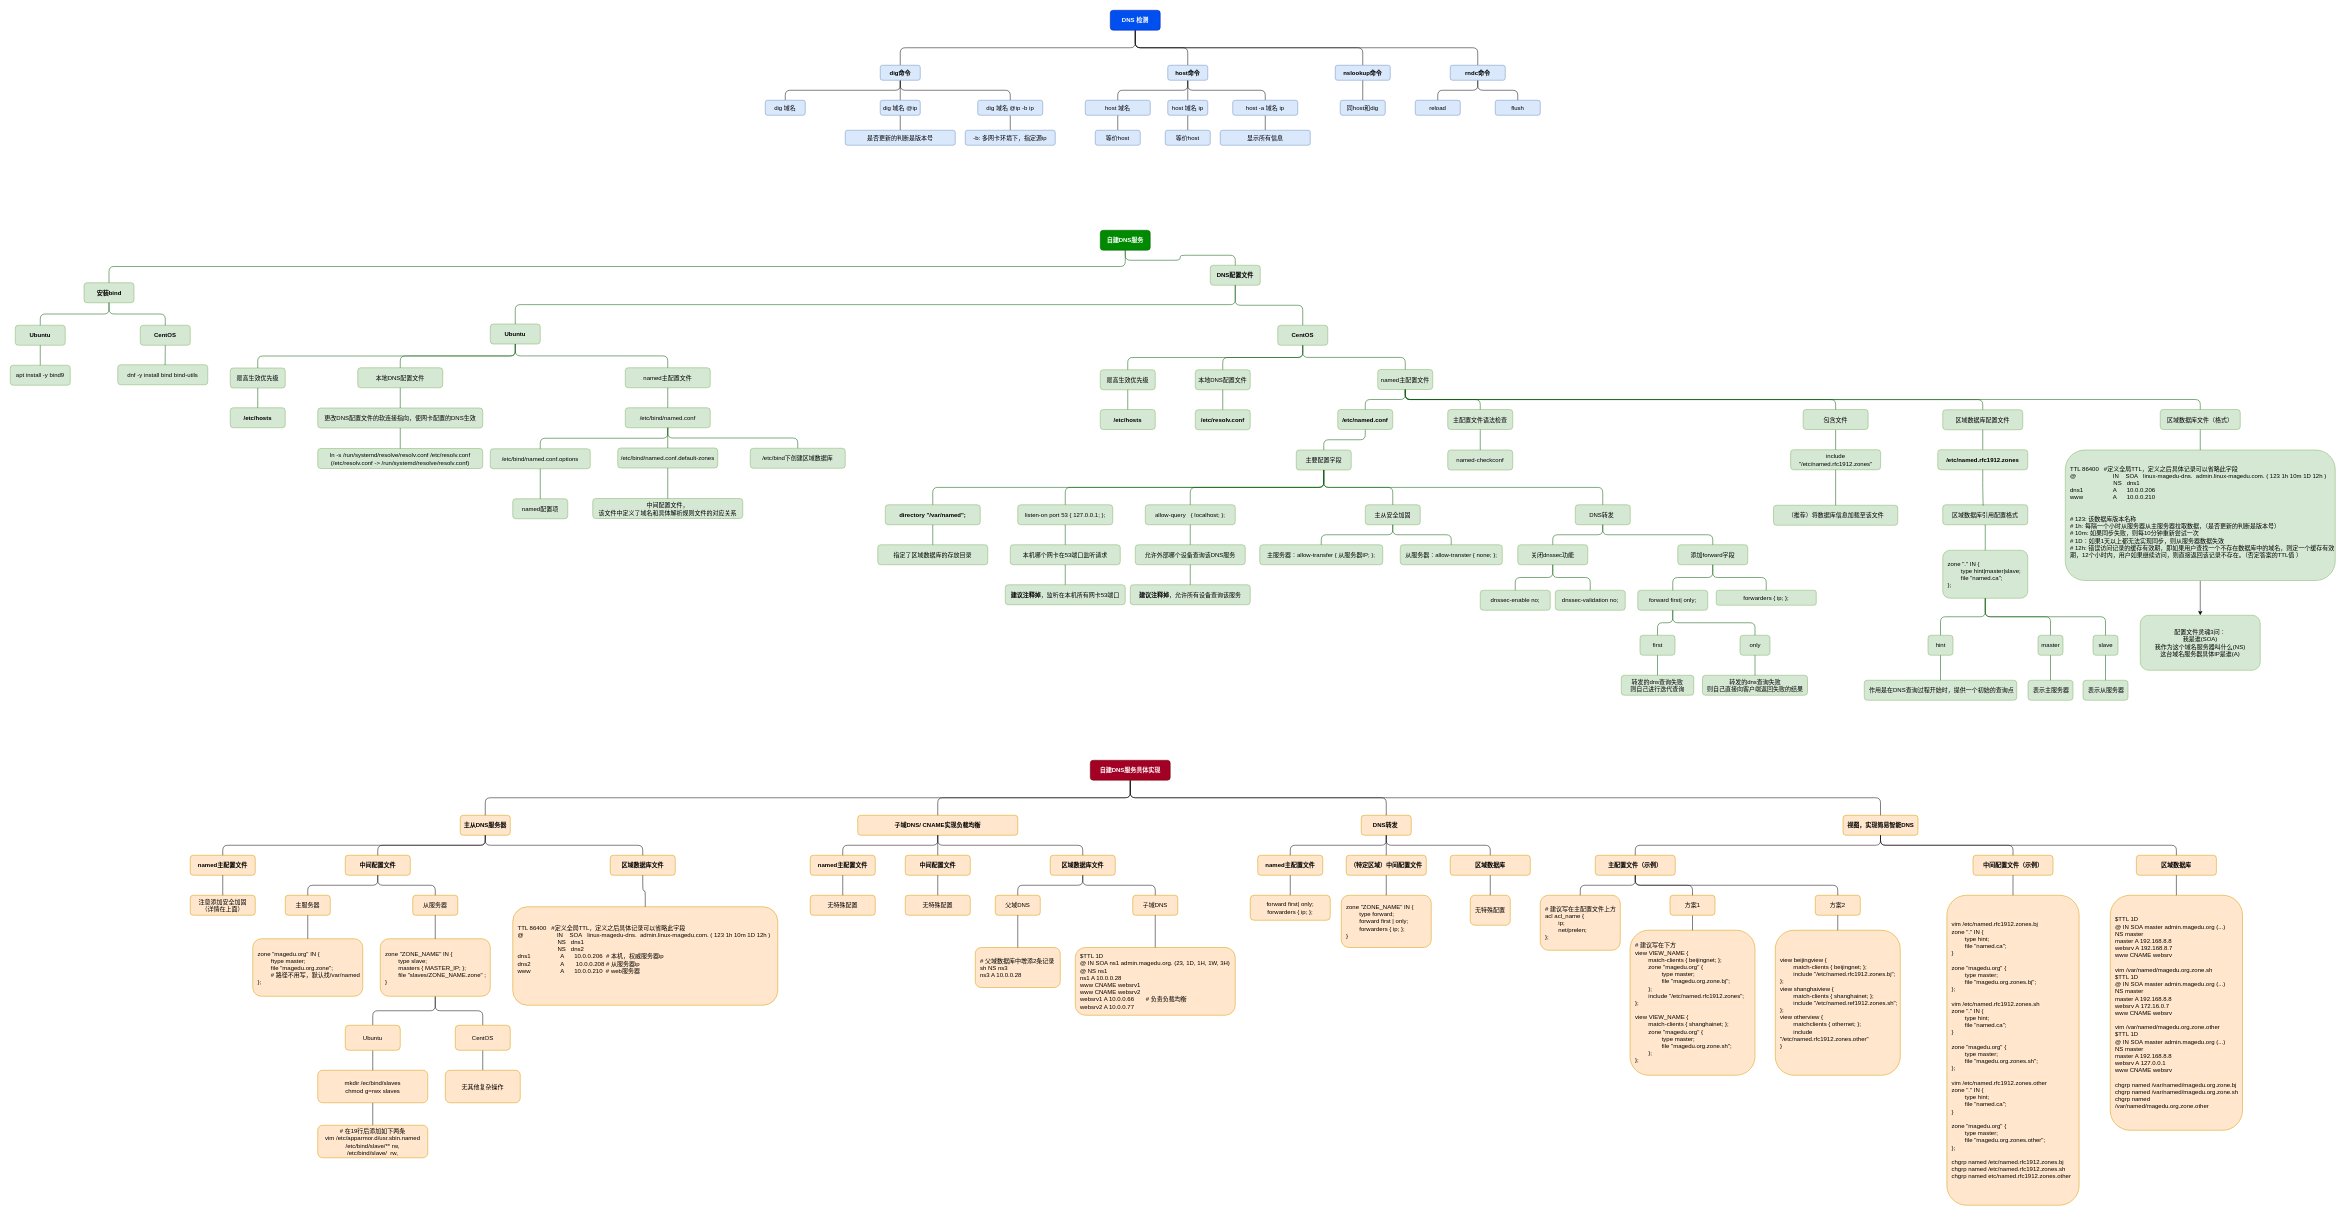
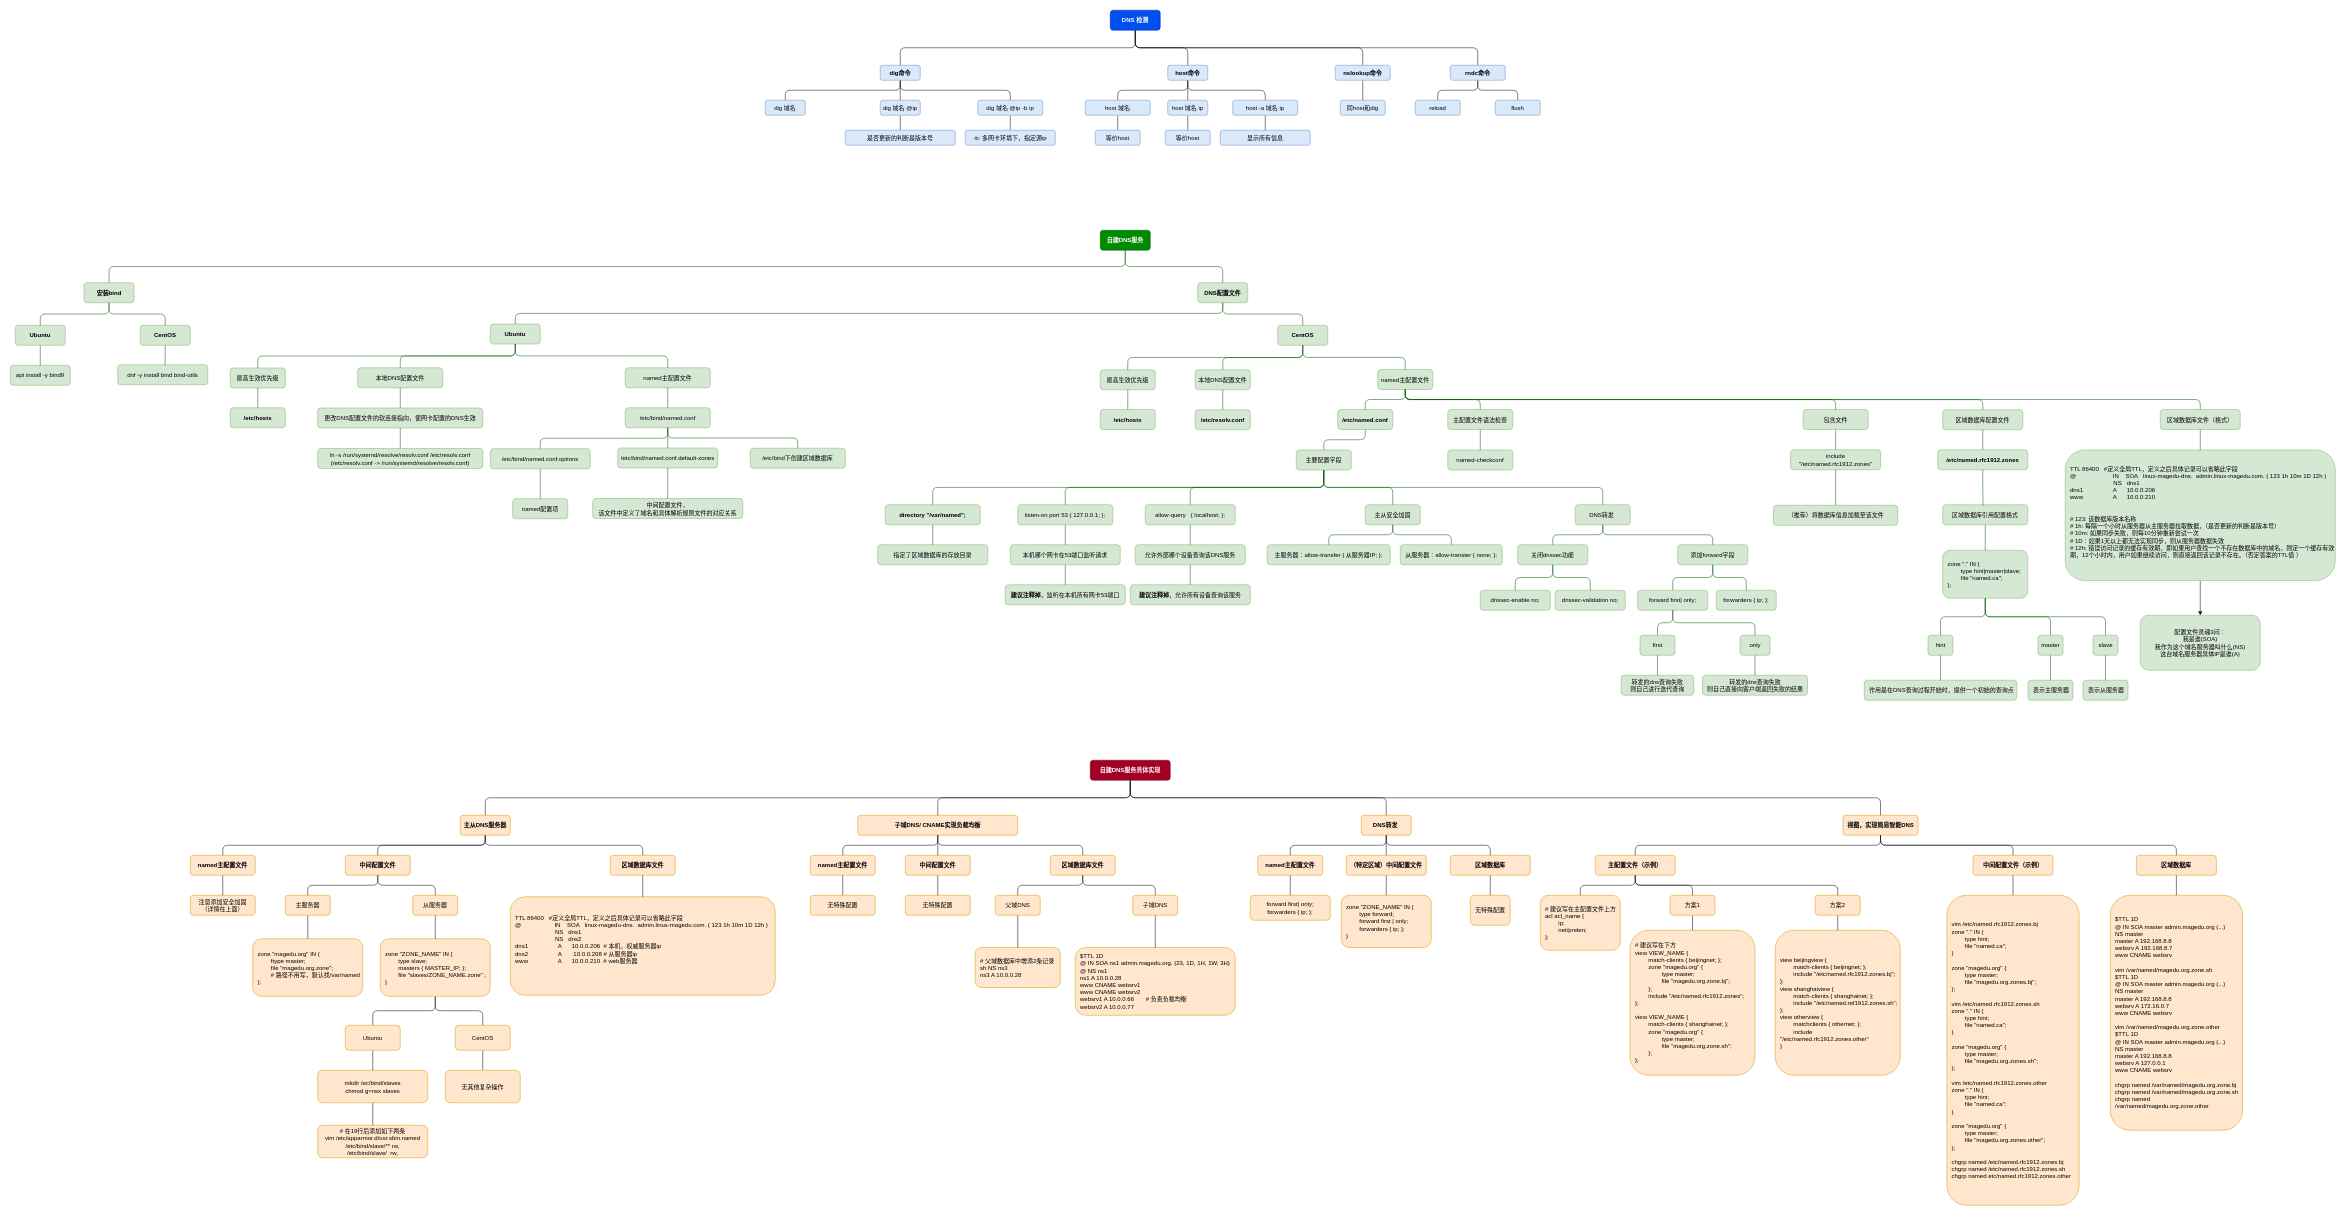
- <mxCell id="41" value="&lt;b&gt;DNS配置文件&lt;br&gt;&lt;/b&gt;" style="rounded=1;whiteSpace=wrap;html=1;fillColor=#d5e8d4;strokeColor=#82b366;fontStyle=0;" parent="39" vertex="1"><mxGeometry x="2400" y="70" width="100" height="40" as="geometry" /></mxCell>
+ <mxCell id="41" value="&lt;b&gt;DNS配置文件&lt;br&gt;&lt;/b&gt;" style="rounded=1;whiteSpace=wrap;html=1;fillColor=#d5e8d4;strokeColor=#82b366;fontStyle=0;" parent="39" vertex="1"><mxGeometry x="2375" y="105" width="100" height="40" as="geometry" /></mxCell>
- <mxCell id="86" value="主服务器：allow-transfer { 从服务器IP; };" style="rounded=1;whiteSpace=wrap;html=1;fillColor=#d5e8d4;strokeColor=#82b366;" parent="39" vertex="1"><mxGeometry x="2499" y="629" width="246" height="40" as="geometry" /></mxCell>
+ <mxCell id="86" value="主服务器：allow-transfer { 从服务器IP; };" style="rounded=1;whiteSpace=wrap;html=1;fillColor=#d5e8d4;strokeColor=#82b366;" parent="39" vertex="1"><mxGeometry x="2514" y="629" width="246" height="40" as="geometry" /></mxCell>
- <mxCell id="102" value="forwarders { ip; };" style="rounded=1;whiteSpace=wrap;html=1;fillColor=#d5e8d4;strokeColor=#82b366;" parent="39" vertex="1"><mxGeometry x="3412" y="720" width="200" height="30" as="geometry" /></mxCell>
+ <mxCell id="102" value="forwarders { ip; };" style="rounded=1;whiteSpace=wrap;html=1;fillColor=#d5e8d4;strokeColor=#82b366;" parent="39" vertex="1"><mxGeometry x="3412" y="720" width="120" height="40" as="geometry" /></mxCell>
- <mxCell id="203" value="TTL 86400&amp;nbsp; &amp;nbsp;#定义全局TTL，定义之后具体记录可以省略此字段&lt;br&gt;@&amp;nbsp; &amp;nbsp; &amp;nbsp; &amp;nbsp; &amp;nbsp; &amp;nbsp; &amp;nbsp; &amp;nbsp; &amp;nbsp; &amp;nbsp; IN&amp;nbsp; &amp;nbsp; SOA&amp;nbsp; &amp;nbsp;linux-magedu-dns.&amp;nbsp; admin.linux-magedu.com. ( 123 1h 10m 1D 12h )&lt;br&gt;&amp;nbsp; &amp;nbsp; &amp;nbsp; &amp;nbsp; &amp;nbsp; &amp;nbsp; &amp;nbsp; &amp;nbsp; &amp;nbsp; &amp;nbsp; &amp;nbsp; &amp;nbsp; NS&amp;nbsp; &amp;nbsp;dns1&lt;br&gt;&lt;span style=&quot;white-space: pre;&quot;&gt;&#09;&lt;/span&gt;&lt;span style=&quot;white-space: pre;&quot;&gt;&#09;&lt;/span&gt;&lt;span style=&quot;white-space: pre;&quot;&gt;&#09;&lt;/span&gt;NS&amp;nbsp; &amp;nbsp;dns2&lt;br&gt;dns1&amp;nbsp; &amp;nbsp; &amp;nbsp; &amp;nbsp; &amp;nbsp; &amp;nbsp; &amp;nbsp; &amp;nbsp; &amp;nbsp; A&amp;nbsp; &amp;nbsp; &amp;nbsp; 10.0.0.206&amp;nbsp; # 本机，权威服务器ip&lt;br&gt;dns2&amp;nbsp; &amp;nbsp; &amp;nbsp; &amp;nbsp; &amp;nbsp; &amp;nbsp; &amp;nbsp; &amp;nbsp; &amp;nbsp; A&amp;nbsp; &amp;nbsp; &amp;nbsp; &amp;nbsp;10.0.0.208 # 从服务器ip&lt;br&gt;www&amp;nbsp; &amp;nbsp; &amp;nbsp; &amp;nbsp; &amp;nbsp; &amp;nbsp; &amp;nbsp; &amp;nbsp; &amp;nbsp; A&amp;nbsp; &amp;nbsp; &amp;nbsp; 10.0.0.210&amp;nbsp; # web服务器&lt;br&gt;&lt;br&gt;&amp;nbsp; &amp;nbsp; &amp;nbsp; &amp;nbsp;&amp;nbsp;" style="rounded=1;whiteSpace=wrap;html=1;fillColor=#ffe6cc;strokeColor=#d79b00;align=left;spacingLeft=8;" parent="1" vertex="1"><mxGeometry x="1025" y="1813" width="530" height="197" as="geometry" /></mxCell>
+ <mxCell id="203" value="TTL 86400&amp;nbsp; &amp;nbsp;#定义全局TTL，定义之后具体记录可以省略此字段&lt;br&gt;@&amp;nbsp; &amp;nbsp; &amp;nbsp; &amp;nbsp; &amp;nbsp; &amp;nbsp; &amp;nbsp; &amp;nbsp; &amp;nbsp; &amp;nbsp; IN&amp;nbsp; &amp;nbsp; SOA&amp;nbsp; &amp;nbsp;linux-magedu-dns.&amp;nbsp; admin.linux-magedu.com. ( 123 1h 10m 1D 12h )&lt;br&gt;&amp;nbsp; &amp;nbsp; &amp;nbsp; &amp;nbsp; &amp;nbsp; &amp;nbsp; &amp;nbsp; &amp;nbsp; &amp;nbsp; &amp;nbsp; &amp;nbsp; &amp;nbsp; NS&amp;nbsp; &amp;nbsp;dns1&lt;br&gt;&lt;span style=&quot;white-space: pre;&quot;&gt;&#09;&lt;/span&gt;&lt;span style=&quot;white-space: pre;&quot;&gt;&#09;&lt;/span&gt;&lt;span style=&quot;white-space: pre;&quot;&gt;&#09;&lt;/span&gt;NS&amp;nbsp; &amp;nbsp;dns2&lt;br&gt;dns1&amp;nbsp; &amp;nbsp; &amp;nbsp; &amp;nbsp; &amp;nbsp; &amp;nbsp; &amp;nbsp; &amp;nbsp; &amp;nbsp; A&amp;nbsp; &amp;nbsp; &amp;nbsp; 10.0.0.206&amp;nbsp; # 本机，权威服务器ip&lt;br&gt;dns2&amp;nbsp; &amp;nbsp; &amp;nbsp; &amp;nbsp; &amp;nbsp; &amp;nbsp; &amp;nbsp; &amp;nbsp; &amp;nbsp; A&amp;nbsp; &amp;nbsp; &amp;nbsp; &amp;nbsp;10.0.0.208 # 从服务器ip&lt;br&gt;www&amp;nbsp; &amp;nbsp; &amp;nbsp; &amp;nbsp; &amp;nbsp; &amp;nbsp; &amp;nbsp; &amp;nbsp; &amp;nbsp; A&amp;nbsp; &amp;nbsp; &amp;nbsp; 10.0.0.210&amp;nbsp; # web服务器&lt;br&gt;&lt;br&gt;&amp;nbsp; &amp;nbsp; &amp;nbsp; &amp;nbsp;&amp;nbsp;" style="rounded=1;whiteSpace=wrap;html=1;fillColor=#ffe6cc;strokeColor=#d79b00;align=left;spacingLeft=8;" parent="1" vertex="1"><mxGeometry x="1020" y="1793" width="530" height="197" as="geometry" /></mxCell>
